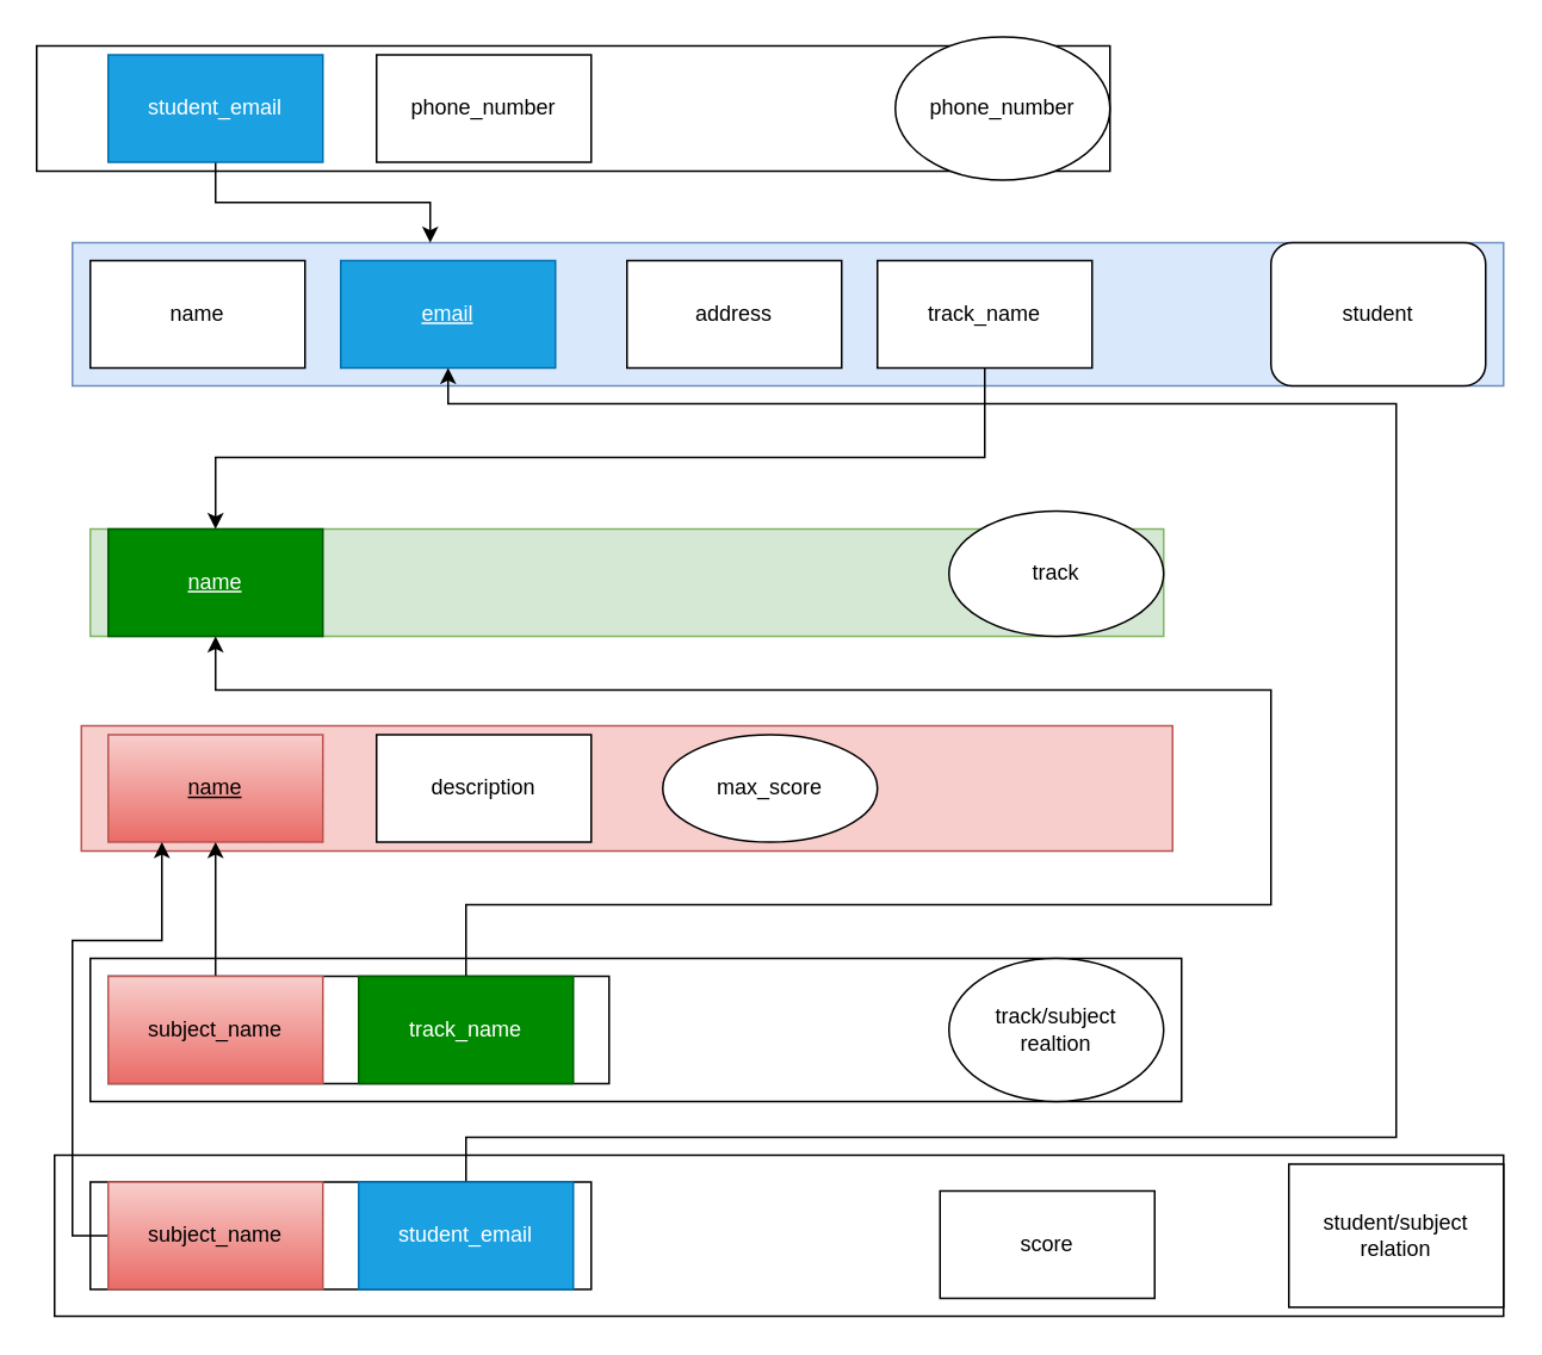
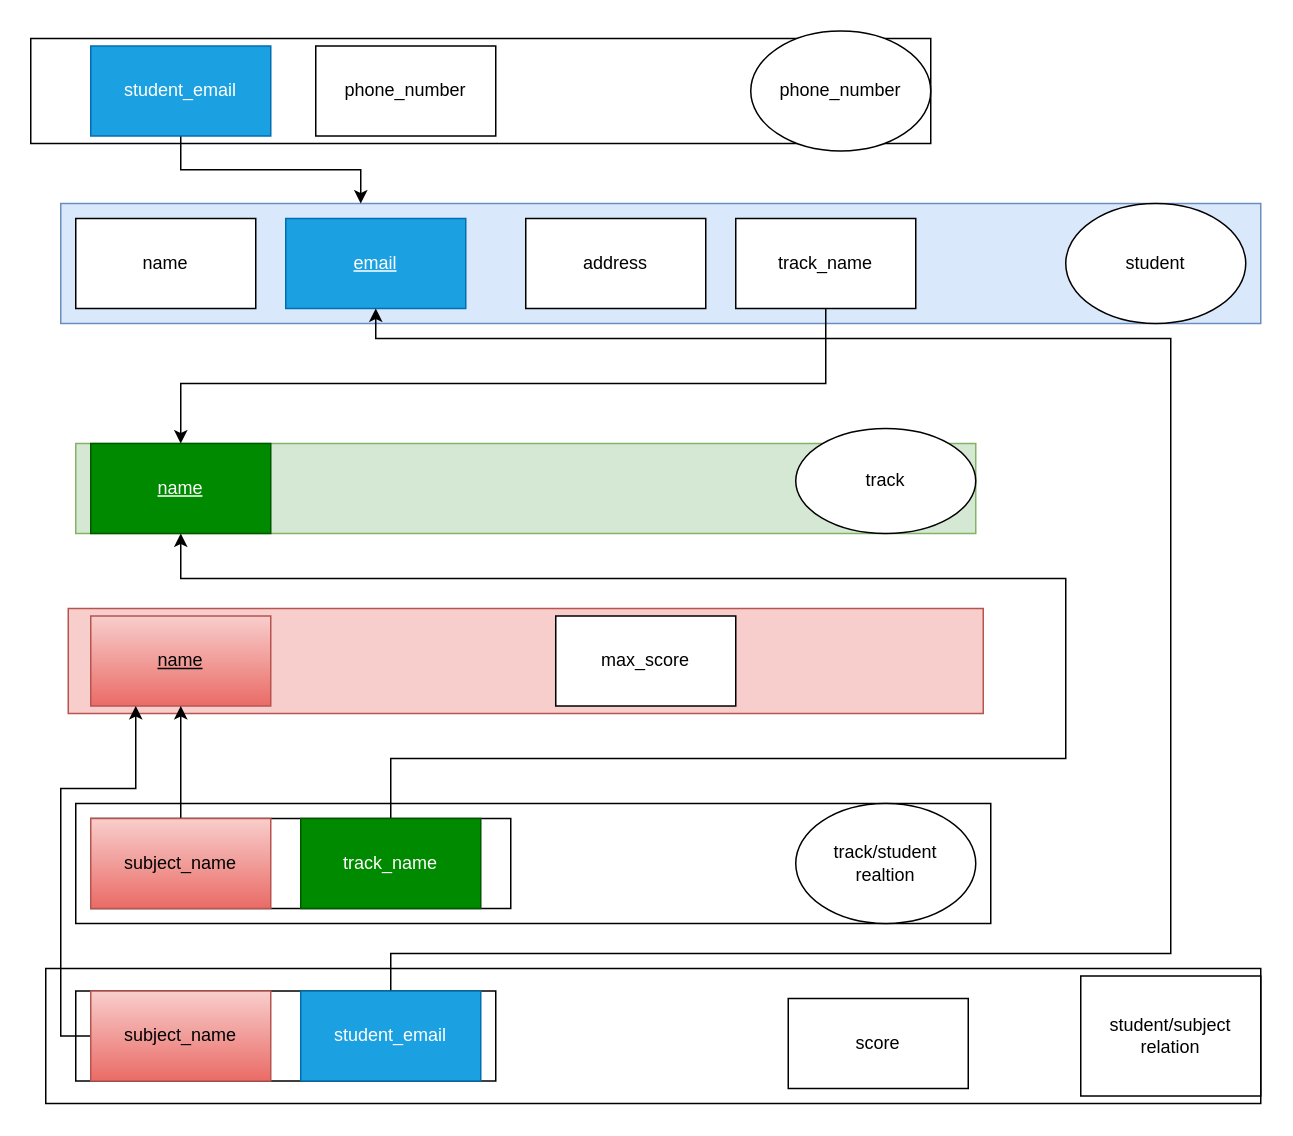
- <mxCell id="10" value="student" style="whiteSpace=wrap;html=1;labelBackgroundColor=none;rounded=1;" vertex="1" parent="1"><mxGeometry x="710" y="135" width="120" height="80" as="geometry" /></mxCell>
+ <mxCell id="10" value="student" style="ellipse;whiteSpace=wrap;html=1;labelBackgroundColor=none;" vertex="1" parent="1"><mxGeometry x="710" y="135" width="120" height="80" as="geometry" /></mxCell>
- <mxCell id="21" value="description" style="rounded=0;whiteSpace=wrap;html=1;" vertex="1" parent="1"><mxGeometry x="210" y="410" width="120" height="60" as="geometry" /></mxCell>
- <mxCell id="22" value="max_score" style="ellipse;whiteSpace=wrap;html=1;" vertex="1" parent="1"><mxGeometry x="370" y="410" width="120" height="60" as="geometry" /></mxCell>
+ <mxCell id="22" value="max_score" style="rounded=0;whiteSpace=wrap;html=1;" vertex="1" parent="1"><mxGeometry x="370" y="410" width="120" height="60" as="geometry" /></mxCell>
- <mxCell id="29" value="track/subject&lt;br&gt;realtion" style="ellipse;whiteSpace=wrap;html=1;" vertex="1" parent="1"><mxGeometry x="530" y="535" width="120" height="80" as="geometry" /></mxCell>
+ <mxCell id="29" value="track/student&lt;br&gt;realtion" style="ellipse;whiteSpace=wrap;html=1;" vertex="1" parent="1"><mxGeometry x="530" y="535" width="120" height="80" as="geometry" /></mxCell>
